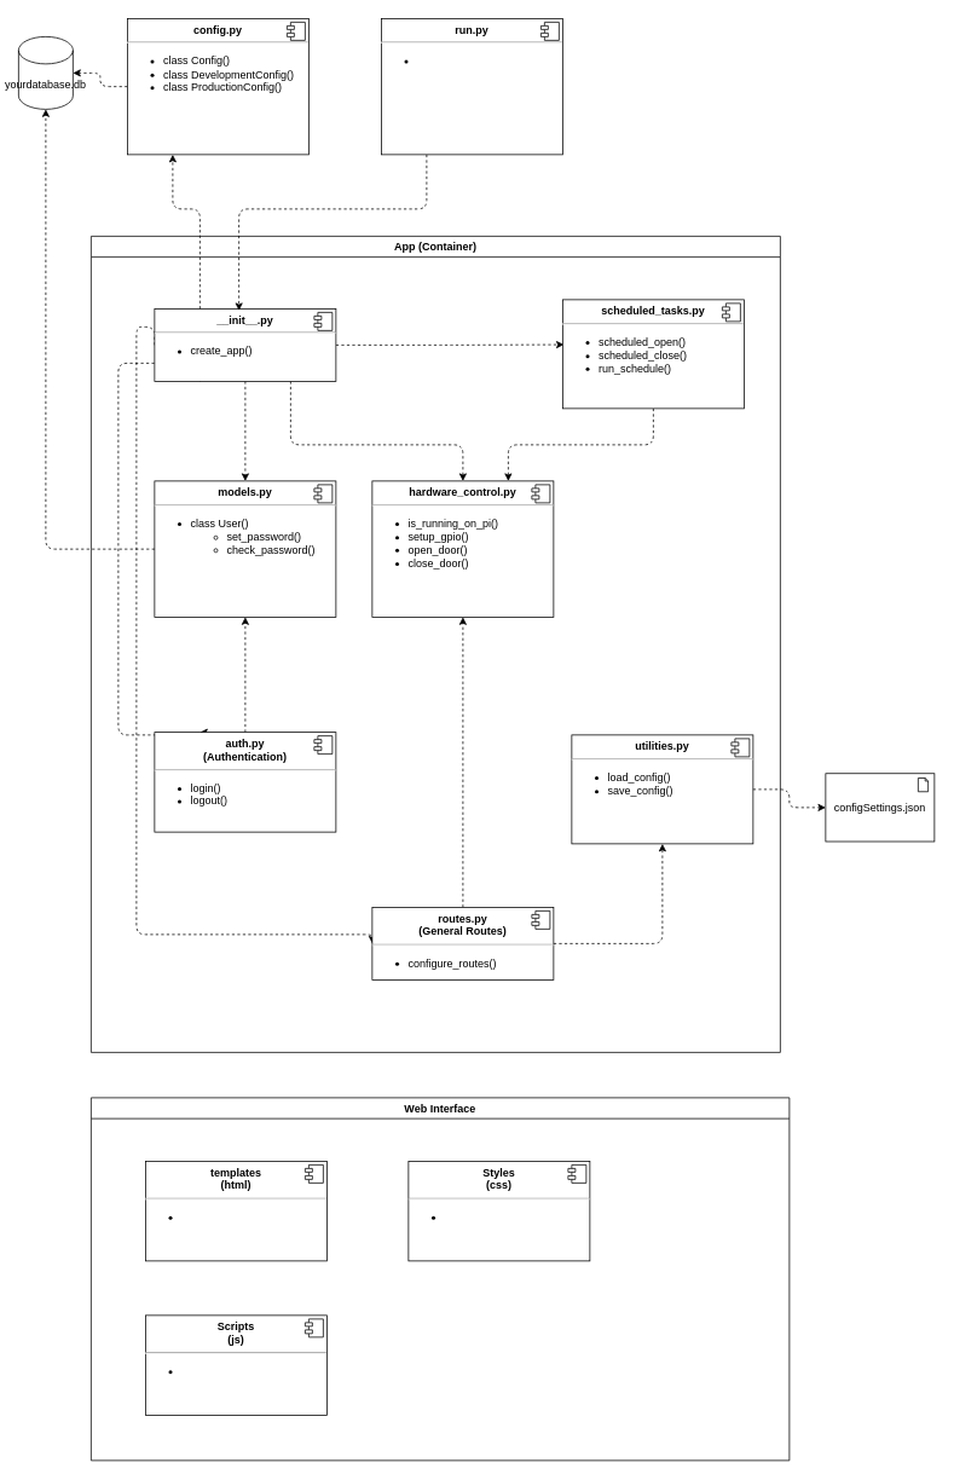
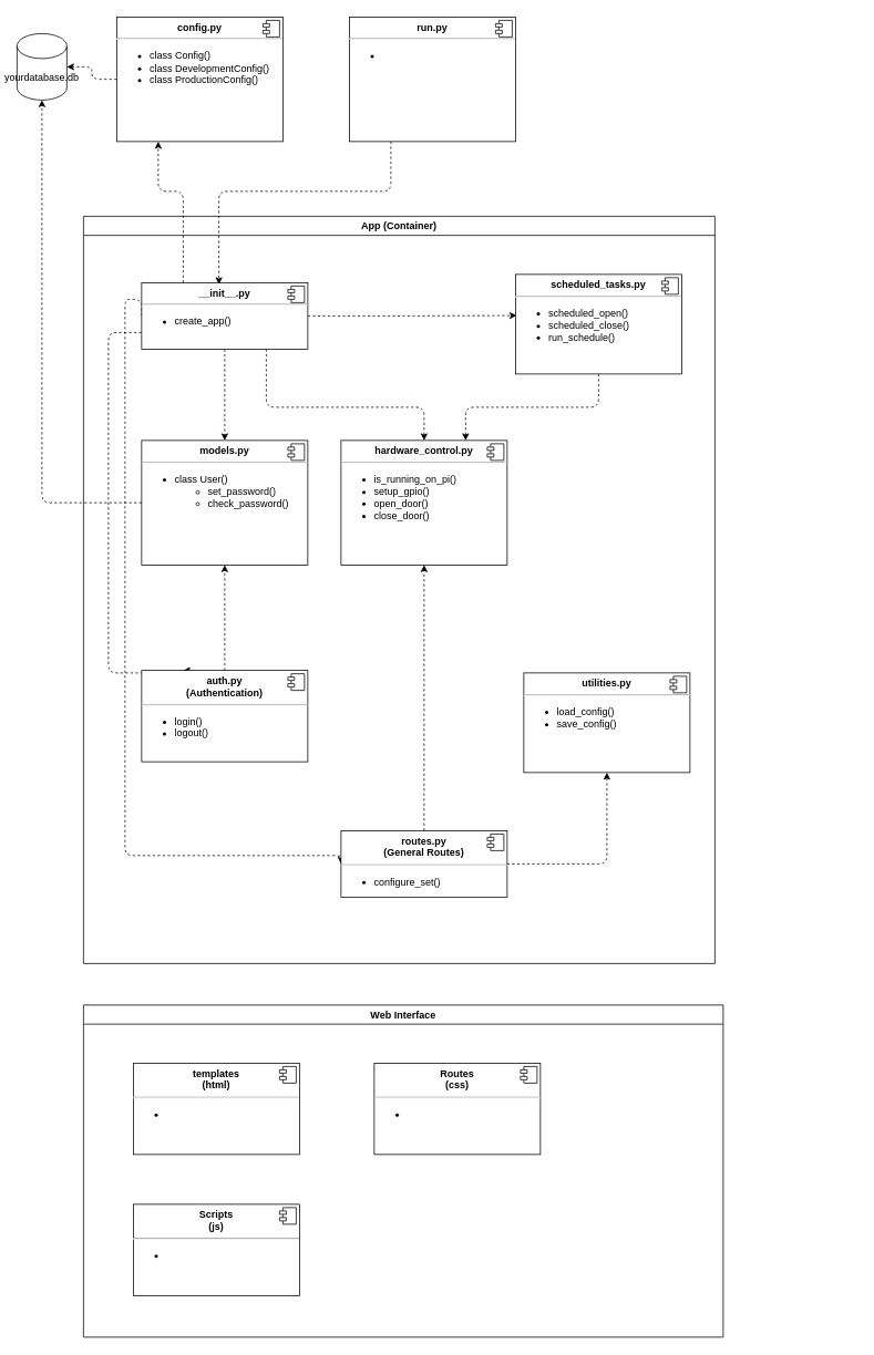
- <mxCell id="34" style="edgeStyle=orthogonalEdgeStyle;html=1;exitX=1;exitY=0.5;exitDx=0;exitDy=0;dashed=1;" edge="1" parent="1" source="24" target="33"><mxGeometry relative="1" as="geometry" /></mxCell>
- <mxCell id="33" value="configSettings.json" style="html=1;outlineConnect=0;whiteSpace=wrap;shape=mxgraph.archimate.application;appType=artifact" vertex="1" parent="1"><mxGeometry x="910" y="852.5" width="120" height="75" as="geometry" /></mxCell>
- <mxCell id="15" value="&lt;p style=&quot;margin:0px;margin-top:6px;text-align:center;&quot;&gt;&lt;b&gt;routes.py&lt;br&gt;(General Routes)&lt;/b&gt;&lt;/p&gt;&lt;hr&gt;&lt;p style=&quot;margin:0px;margin-left:8px;&quot;&gt;&lt;/p&gt;&lt;ul&gt;&lt;li&gt;configure_routes()&lt;/li&gt;&lt;/ul&gt;&lt;p&gt;&lt;/p&gt;" style="align=left;overflow=fill;html=1;dropTarget=0;" vertex="1" parent="2"><mxGeometry x="310" y="740" width="200" height="80" as="geometry" /></mxCell>
+ <mxCell id="15" value="&lt;p style=&quot;margin:0px;margin-top:6px;text-align:center;&quot;&gt;&lt;b&gt;routes.py&lt;br&gt;(General Routes)&lt;/b&gt;&lt;/p&gt;&lt;hr&gt;&lt;p style=&quot;margin:0px;margin-left:8px;&quot;&gt;&lt;/p&gt;&lt;ul&gt;&lt;li&gt;configure_set()&lt;/li&gt;&lt;/ul&gt;&lt;p&gt;&lt;/p&gt;" style="align=left;overflow=fill;html=1;dropTarget=0;" vertex="1" parent="2"><mxGeometry x="310" y="740" width="200" height="80" as="geometry" /></mxCell>
- <mxCell id="39" value="&lt;p style=&quot;margin:0px;margin-top:6px;text-align:center;&quot;&gt;&lt;b&gt;Styles&lt;br&gt;(css)&lt;/b&gt;&lt;/p&gt;&lt;hr&gt;&lt;p style=&quot;margin:0px;margin-left:8px;&quot;&gt;&lt;/p&gt;&lt;ul&gt;&lt;li&gt;&lt;br&gt;&lt;/li&gt;&lt;/ul&gt;&lt;p&gt;&lt;/p&gt;" style="align=left;overflow=fill;html=1;dropTarget=0;" vertex="1" parent="36"><mxGeometry x="350" y="70" width="200" height="110" as="geometry" /></mxCell>
+ <mxCell id="39" value="&lt;p style=&quot;margin:0px;margin-top:6px;text-align:center;&quot;&gt;&lt;b&gt;Routes&lt;br&gt;(css)&lt;/b&gt;&lt;/p&gt;&lt;hr&gt;&lt;p style=&quot;margin:0px;margin-left:8px;&quot;&gt;&lt;/p&gt;&lt;ul&gt;&lt;li&gt;&lt;br&gt;&lt;/li&gt;&lt;/ul&gt;&lt;p&gt;&lt;/p&gt;" style="align=left;overflow=fill;html=1;dropTarget=0;" vertex="1" parent="36"><mxGeometry x="350" y="70" width="200" height="110" as="geometry" /></mxCell>
